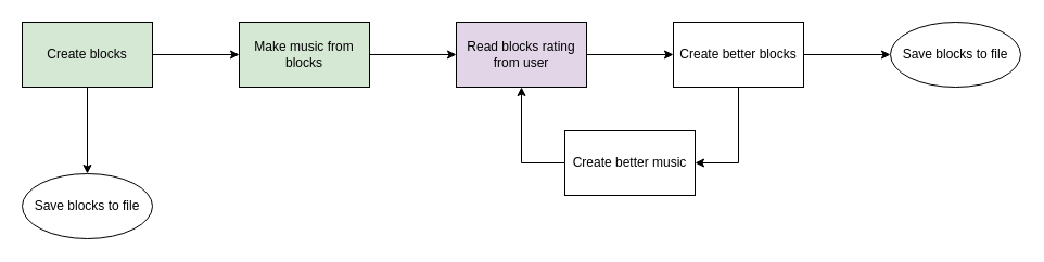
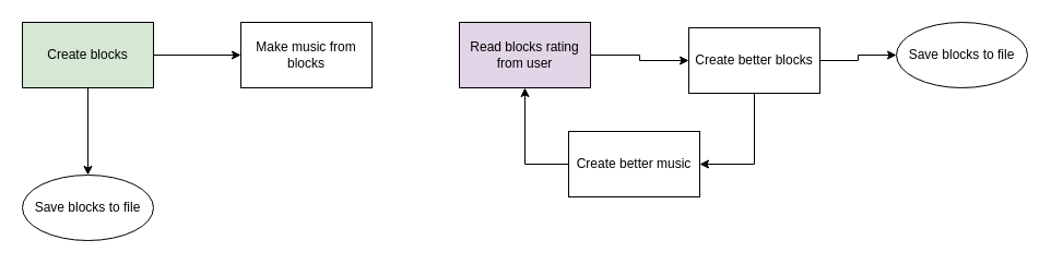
- <mxCell id="6" value="Make music from blocks" style="rounded=0;whiteSpace=wrap;html=1;fillColor=#d5e8d4;" vertex="1" parent="1"><mxGeometry x="220" y="20" width="120" height="60" as="geometry" /></mxCell>
+ <mxCell id="6" value="Make music from blocks" style="rounded=0;whiteSpace=wrap;html=1;" vertex="1" parent="1"><mxGeometry x="220" y="20" width="120" height="60" as="geometry" /></mxCell>
- <mxCell id="5" value="" style="edgeStyle=orthogonalEdgeStyle;rounded=0;orthogonalLoop=1;jettySize=auto;html=1;" edge="1" parent="1" source="6" target="8"><mxGeometry relative="1" as="geometry" /></mxCell>
- <mxCell id="11" value="Create better blocks" style="rounded=0;whiteSpace=wrap;html=1;" vertex="1" parent="1"><mxGeometry x="620" y="20" width="120" height="60" as="geometry" /></mxCell>
+ <mxCell id="11" value="Create better blocks" style="rounded=0;whiteSpace=wrap;html=1;" vertex="1" parent="1"><mxGeometry x="630" y="25" width="120" height="60" as="geometry" /></mxCell>
